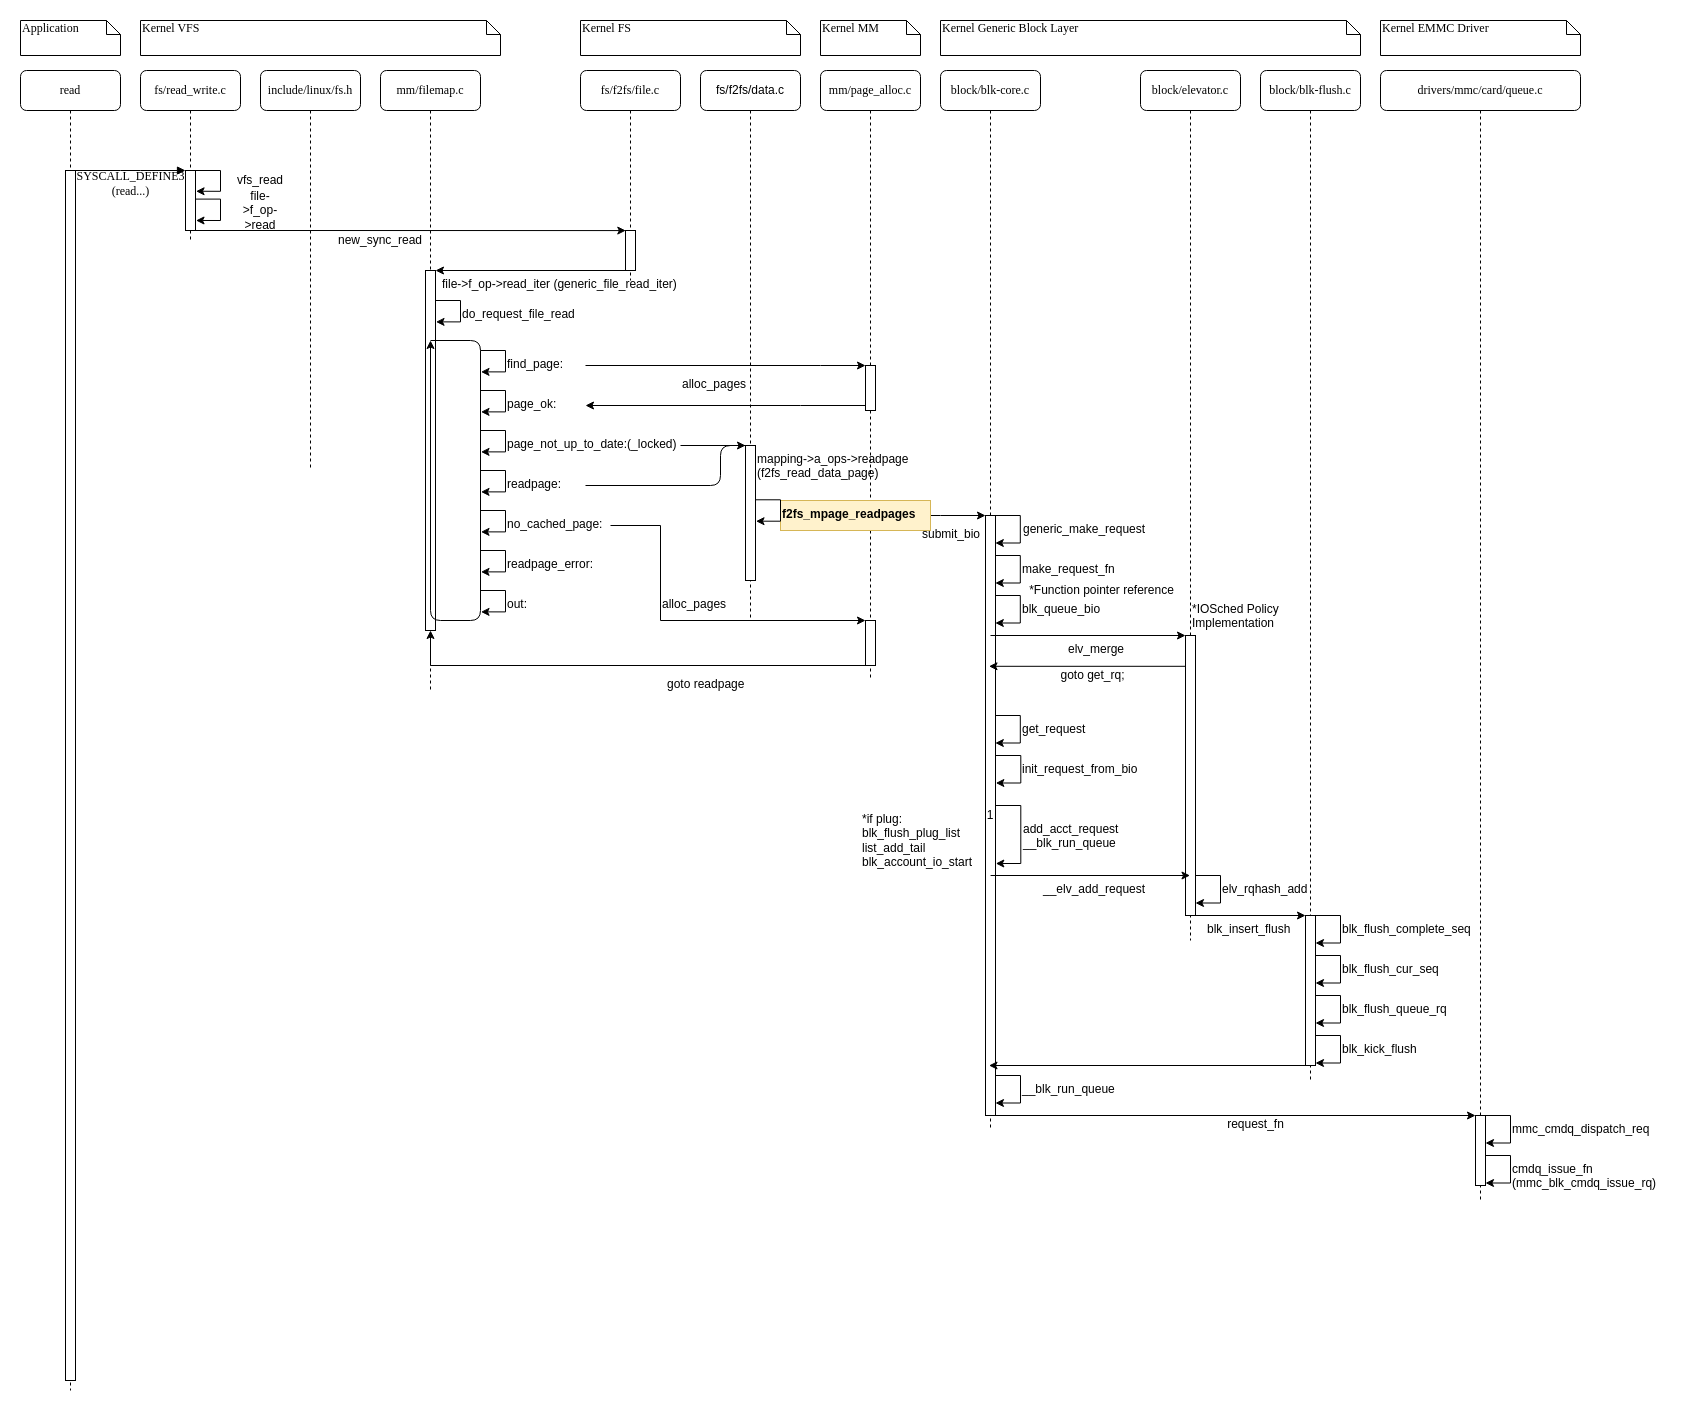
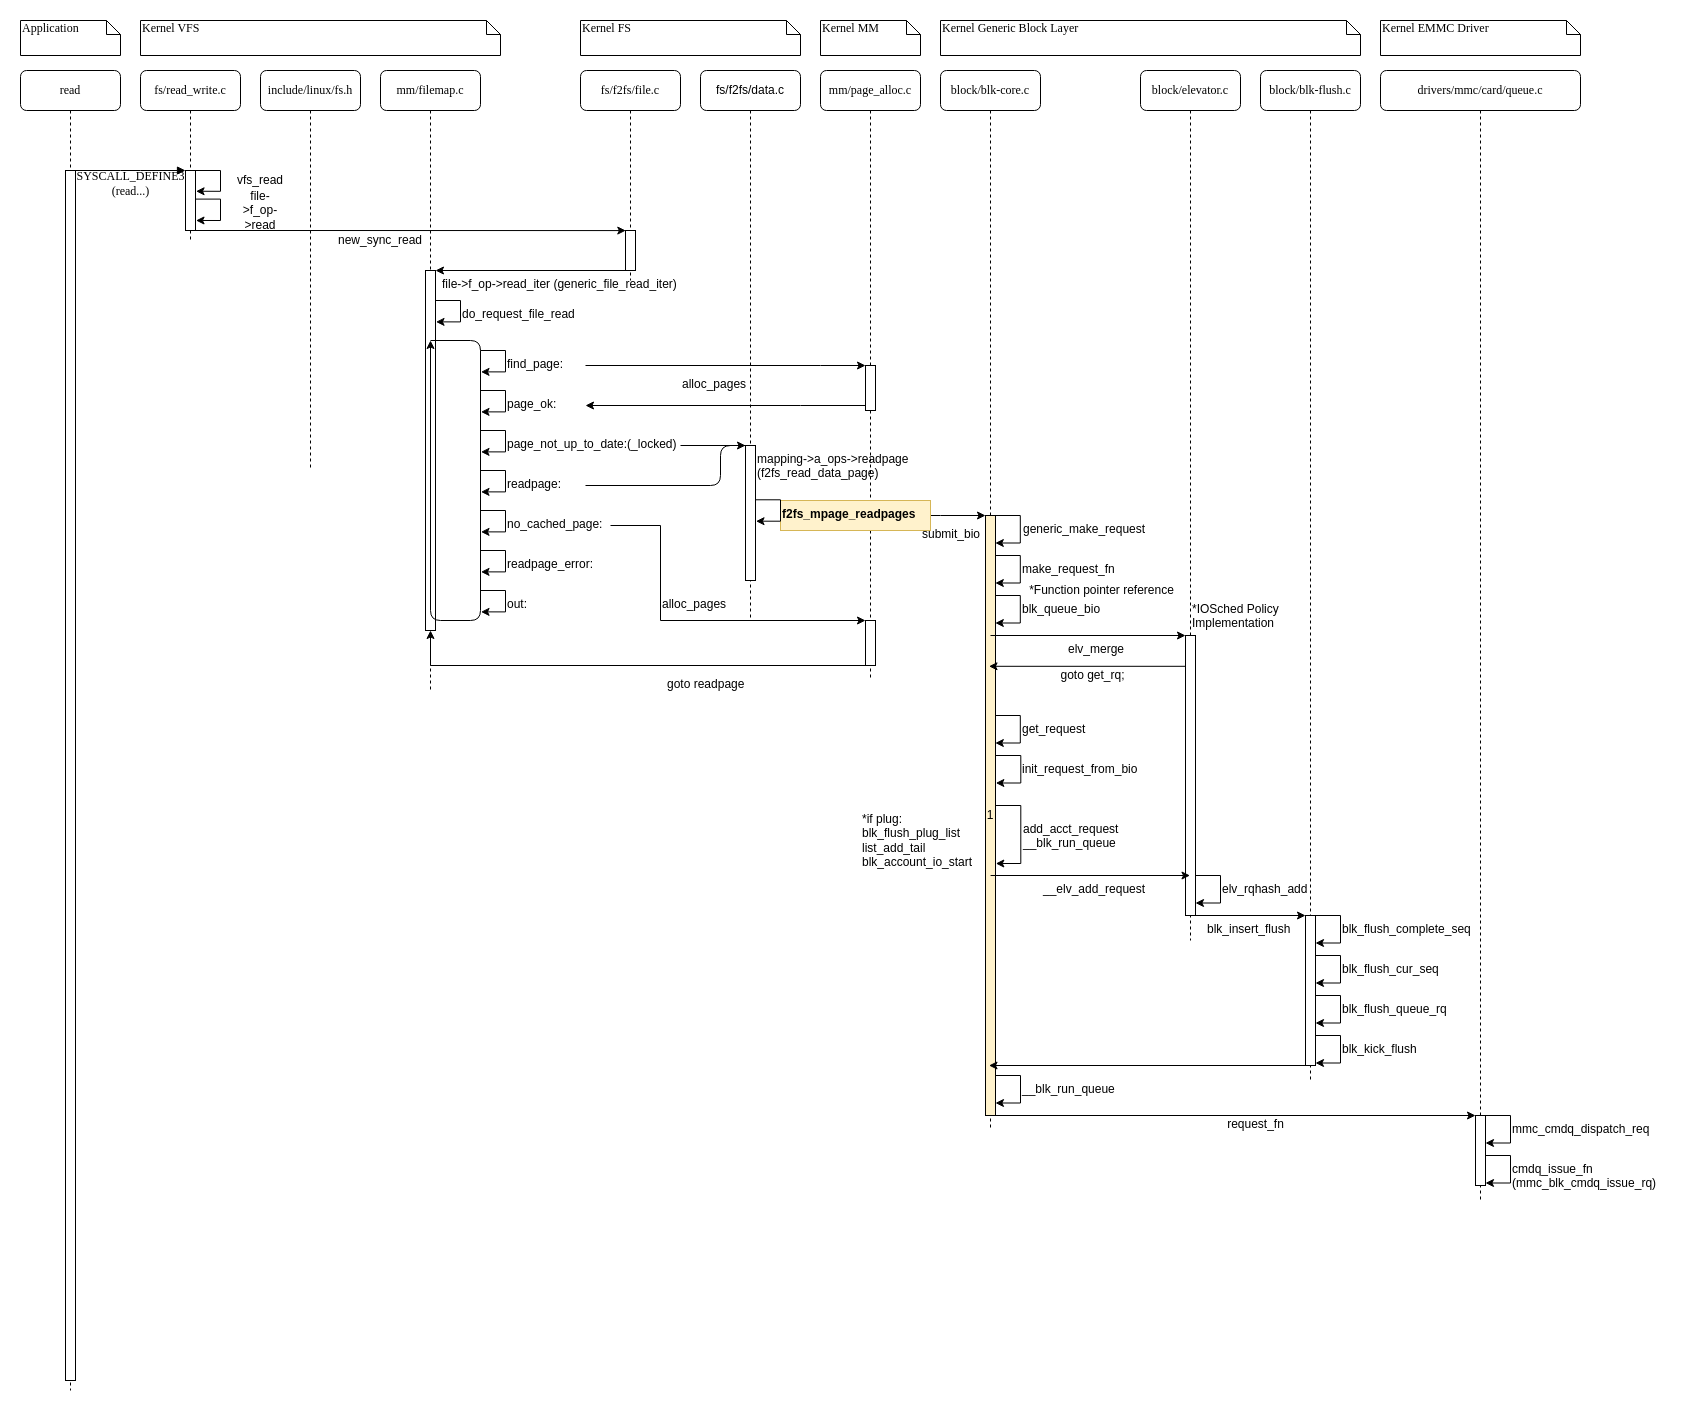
- <mxCell id="21" value="1" style="rounded=0;whiteSpace=wrap;html=1;" parent="20" vertex="1"><mxGeometry x="45" y="445" width="10" height="600" as="geometry" /></mxCell>
+ <mxCell id="21" value="1" style="rounded=0;whiteSpace=wrap;html=1;fillColor=#fff2cc;" parent="20" vertex="1"><mxGeometry x="45" y="445" width="10" height="600" as="geometry" /></mxCell>
